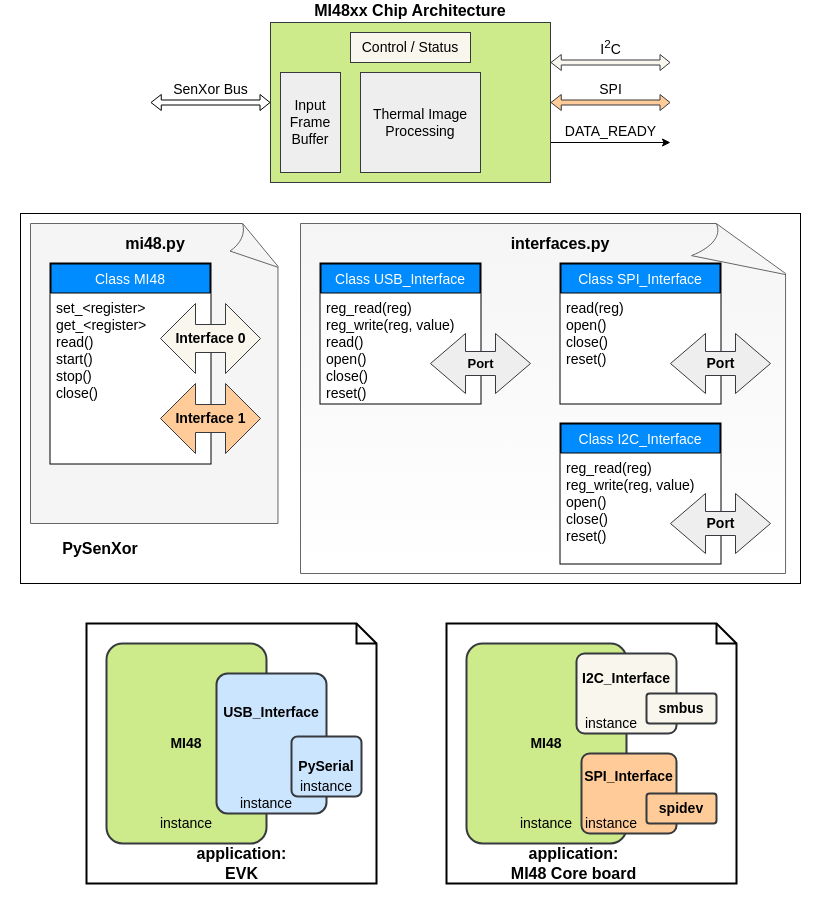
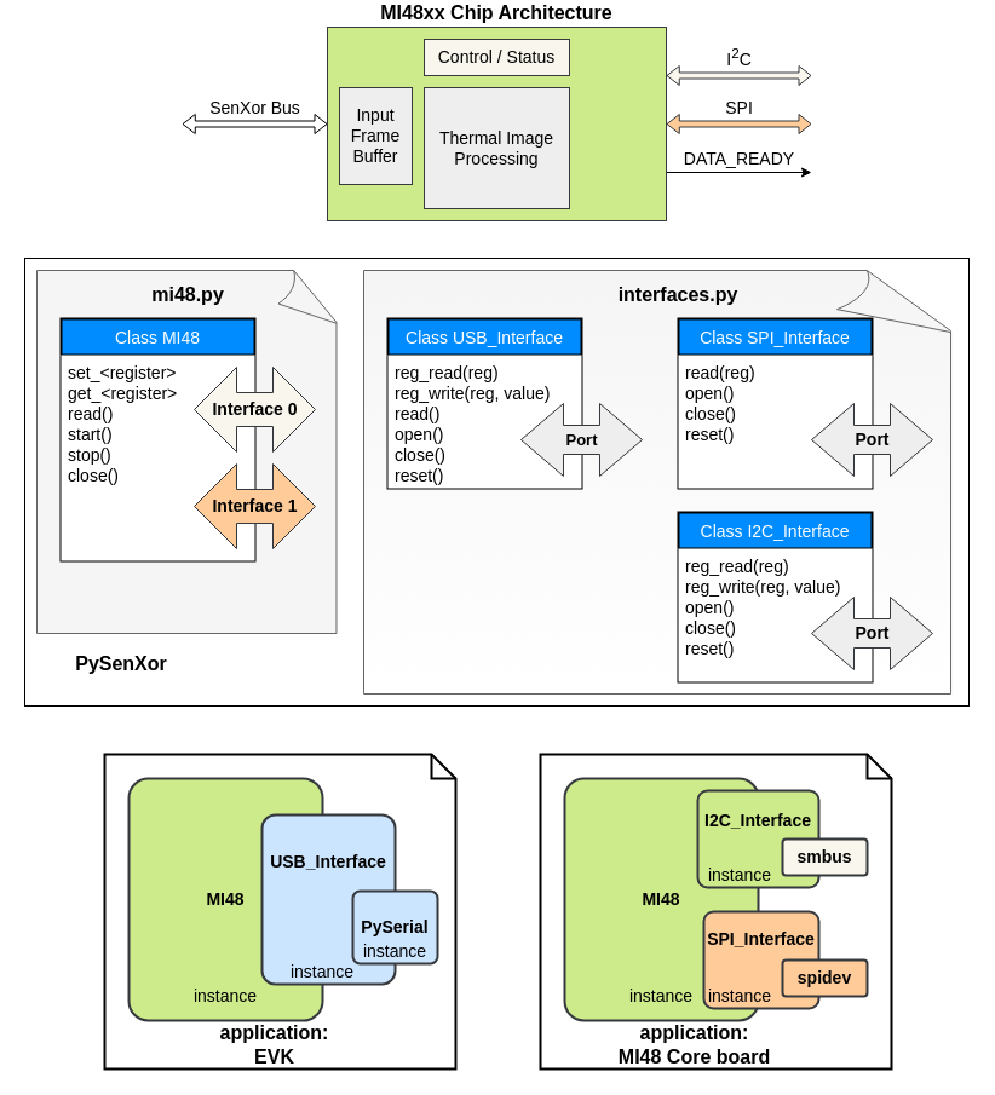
- <mxCell id="26" value="Input Frame Buffer" style="rounded=0;whiteSpace=wrap;html=1;fillColor=#eeeeee;strokeColor=#36393d;fontSize=14;" parent="19" vertex="1"><mxGeometry x="130" y="50" width="60" height="100" as="geometry" /></mxCell>
+ <mxCell id="26" value="Input Frame Buffer" style="rounded=0;whiteSpace=wrap;html=1;fillColor=#eeeeee;strokeColor=#36393d;fontSize=14;" parent="19" vertex="1"><mxGeometry x="130" y="50" width="60" height="80" as="geometry" /></mxCell>
- <mxCell id="27" value="&lt;font style=&quot;font-size: 14px&quot;&gt;Thermal Image Processing&lt;/font&gt;" style="rounded=0;whiteSpace=wrap;html=1;fillColor=#eeeeee;strokeColor=#36393d;fontSize=13;" parent="19" vertex="1"><mxGeometry x="210" y="50" width="120" height="100" as="geometry" /></mxCell>
+ <mxCell id="27" value="&lt;font style=&quot;font-size: 14px&quot;&gt;Thermal Image Processing&lt;/font&gt;" style="rounded=0;whiteSpace=wrap;html=1;fillColor=#eeeeee;strokeColor=#36393d;fontSize=13;" parent="19" vertex="1"><mxGeometry x="200" y="50" width="120" height="100" as="geometry" /></mxCell>
- <mxCell id="35" value="&lt;b style=&quot;font-size: 14px;&quot;&gt;I2C_Interface&lt;/b&gt;" style="strokeWidth=2;rounded=1;arcSize=10;whiteSpace=wrap;html=1;align=center;fontSize=14;spacingTop=-30;fillColor=#f9f7ed;strokeColor=#36393d;" parent="32" vertex="1"><mxGeometry x="110" y="10" width="100" height="80" as="geometry" /></mxCell>
+ <mxCell id="35" value="&lt;b style=&quot;font-size: 14px;&quot;&gt;I2C_Interface&lt;/b&gt;" style="strokeWidth=2;rounded=1;arcSize=10;whiteSpace=wrap;html=1;align=center;fontSize=14;spacingTop=-30;fillColor=#cdeb8b;strokeColor=#36393d;" parent="32" vertex="1"><mxGeometry x="110" y="10" width="100" height="80" as="geometry" /></mxCell>
- <mxCell id="50" value="&lt;b style=&quot;font-size: 16px&quot;&gt;application:&lt;br&gt;EVK&lt;/b&gt;" style="text;html=1;strokeColor=none;fillColor=none;align=center;verticalAlign=middle;whiteSpace=wrap;rounded=0;fontSize=14;" parent="1" vertex="1"><mxGeometry x="189.5" y="851" width="103" height="20" as="geometry" /></mxCell>
+ <mxCell id="50" value="&lt;b style=&quot;font-size: 16px&quot;&gt;application:&lt;br&gt;EVK&lt;/b&gt;" style="text;html=1;strokeColor=none;fillColor=none;align=center;verticalAlign=middle;whiteSpace=wrap;rounded=0;fontSize=14;" parent="1" vertex="1"><mxGeometry x="174.5" y="851" width="103" height="20" as="geometry" /></mxCell>
